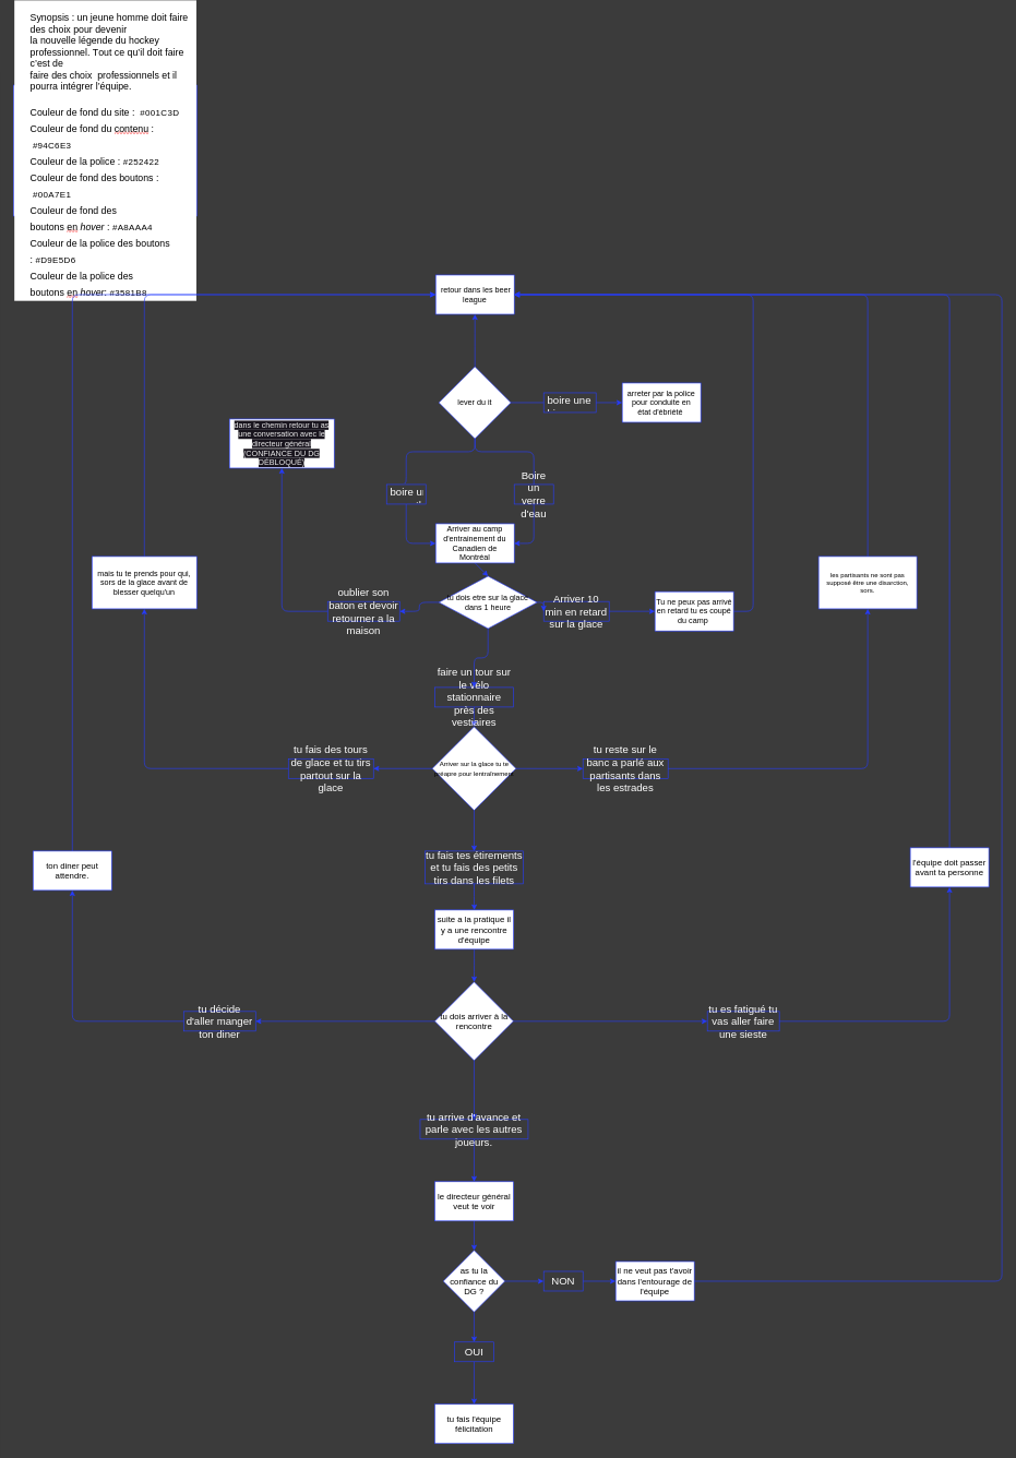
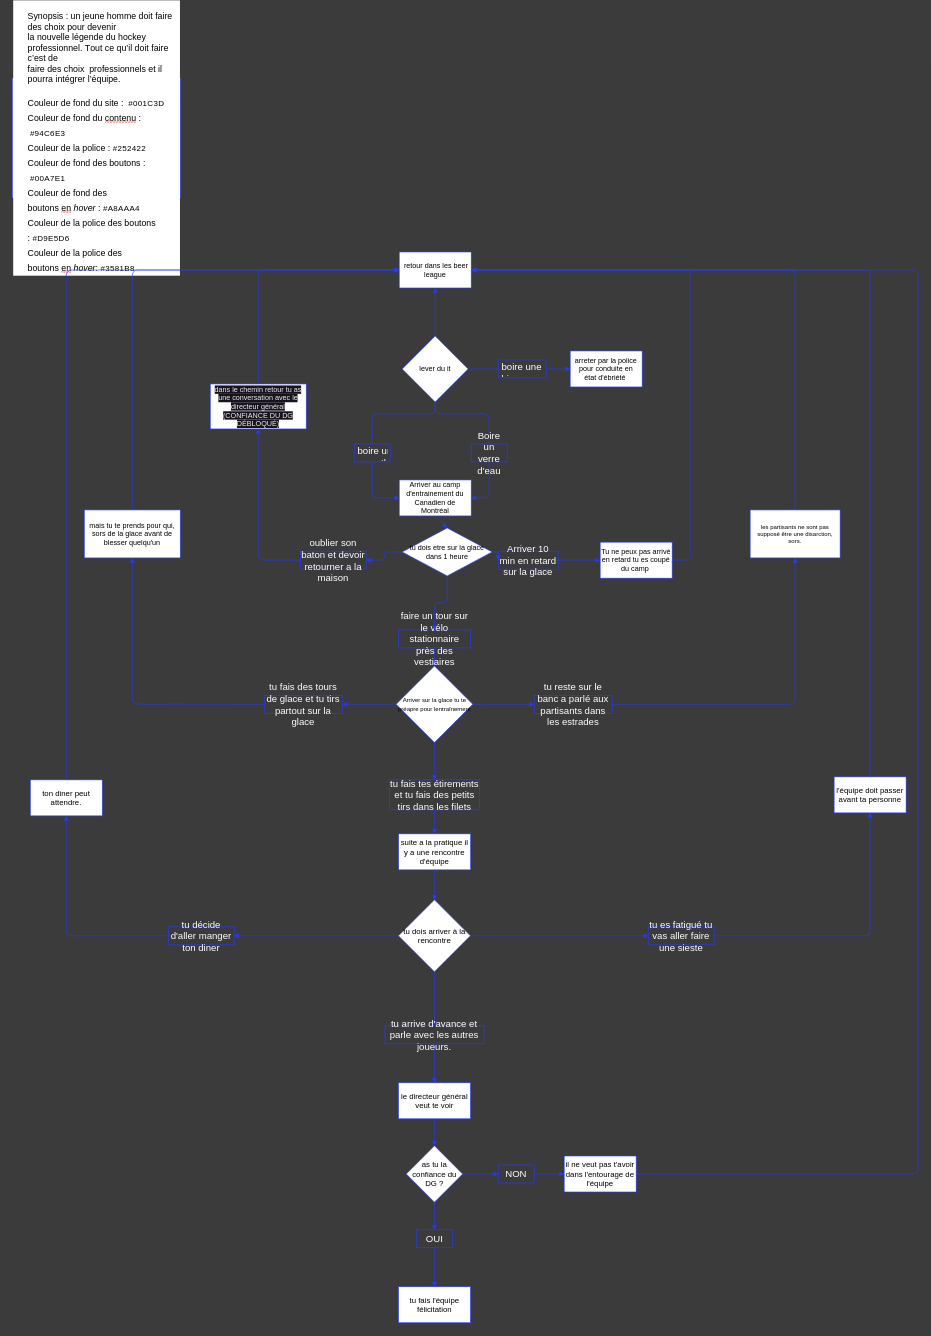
+ <mxCell id="18" style="edgeStyle=orthogonalEdgeStyle;html=1;exitX=0.5;exitY=0;exitDx=0;exitDy=0;entryX=0;entryY=0.5;entryDx=0;entryDy=0;startArrow=none;strokeColor=#263CFF;" parent="1" source="25" target="3" edge="1"><mxGeometry relative="1" as="geometry"><mxPoint x="490" y="555" as="sourcePoint" /><Array as="points"><mxPoint x="430" y="340" /></Array></mxGeometry></mxCell>
